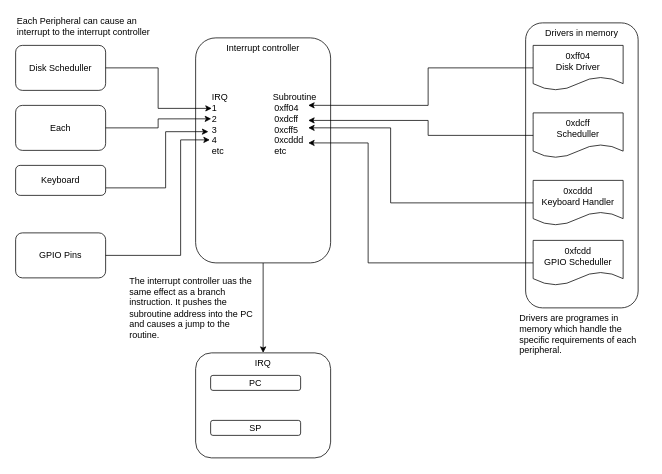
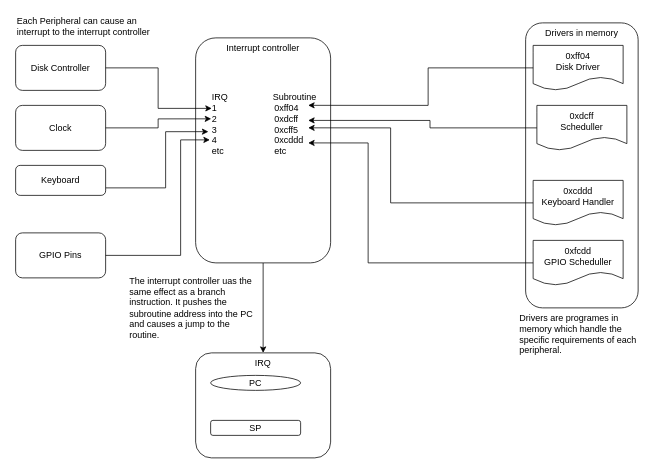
- <mxCell id="6" value="Disk Scheduller" style="rounded=1;whiteSpace=wrap;html=1;" vertex="1" parent="1"><mxGeometry x="20" y="60" width="120" height="60" as="geometry" /></mxCell>
+ <mxCell id="6" value="Disk Controller" style="rounded=1;whiteSpace=wrap;html=1;" vertex="1" parent="1"><mxGeometry x="20" y="60" width="120" height="60" as="geometry" /></mxCell>
- <mxCell id="7" value="Each" style="rounded=1;whiteSpace=wrap;html=1;" vertex="1" parent="1"><mxGeometry x="20" y="140" width="120" height="60" as="geometry" /></mxCell>
+ <mxCell id="7" value="Clock" style="rounded=1;whiteSpace=wrap;html=1;" vertex="1" parent="1"><mxGeometry x="20" y="140" width="120" height="60" as="geometry" /></mxCell>
- <mxCell id="11" value="0xdcff&lt;div&gt;Scheduller&lt;/div&gt;" style="shape=document;whiteSpace=wrap;html=1;boundedLbl=1;" vertex="1" parent="1"><mxGeometry x="710" y="150" width="120" height="60" as="geometry" /></mxCell>
+ <mxCell id="11" value="0xdcff&lt;div&gt;Scheduller&lt;/div&gt;" style="shape=document;whiteSpace=wrap;html=1;boundedLbl=1;" vertex="1" parent="1"><mxGeometry x="715" y="140" width="120" height="60" as="geometry" /></mxCell>
- <mxCell id="14" value="PC" style="rounded=1;whiteSpace=wrap;html=1;" vertex="1" parent="1"><mxGeometry x="280" y="500" width="120" height="20" as="geometry" /></mxCell>
+ <mxCell id="14" value="PC" style="ellipse;whiteSpace=wrap;html=1;" vertex="1" parent="1"><mxGeometry x="280" y="500" width="120" height="20" as="geometry" /></mxCell>
